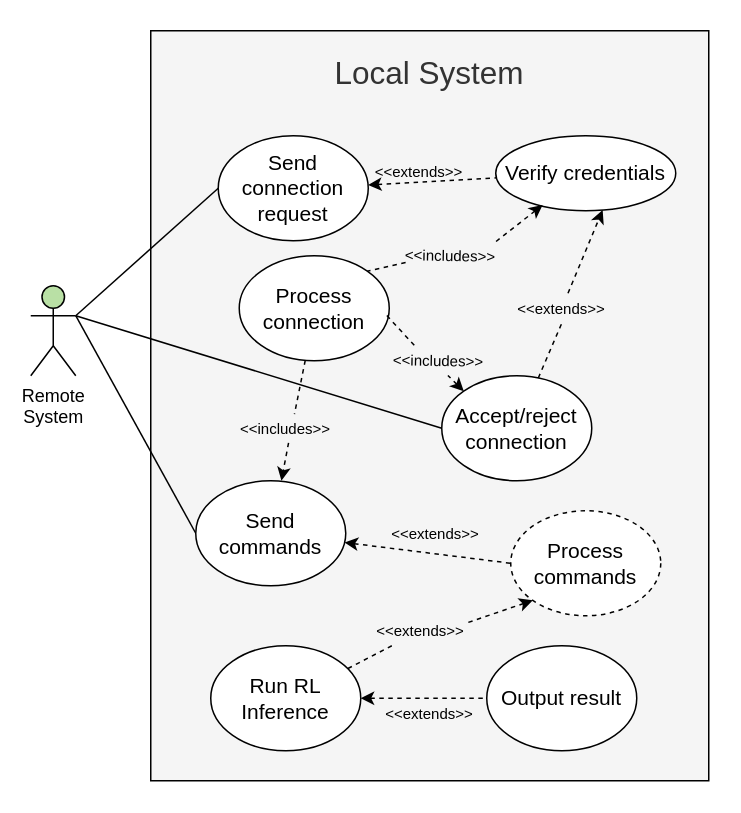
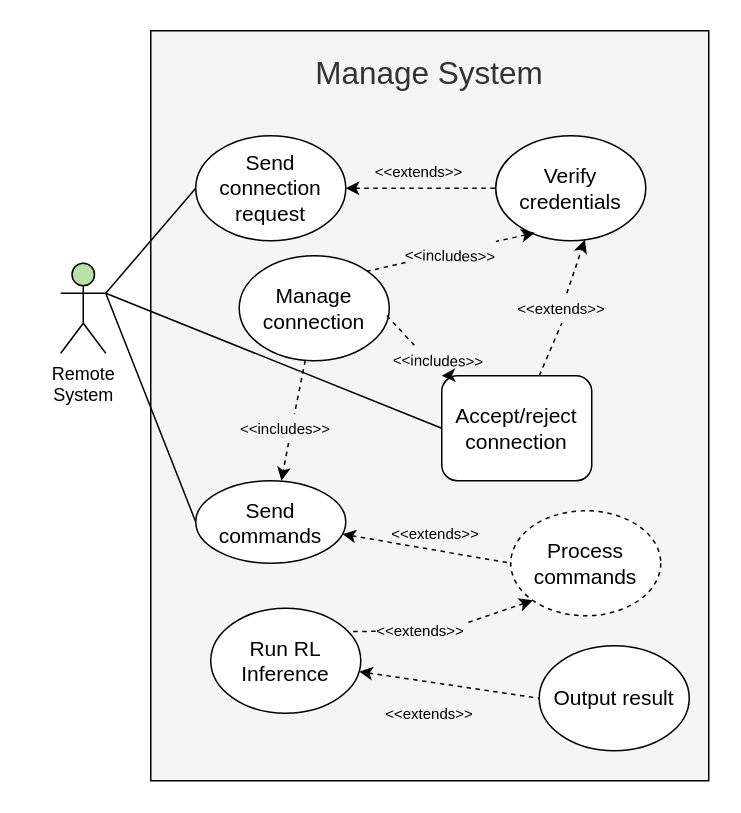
- <mxCell id="2" value="Local System" style="rounded=0;whiteSpace=wrap;html=1;fontSize=21;verticalAlign=top;spacingTop=9;fillColor=#f5f5f5;fontColor=#333333;" parent="1" vertex="1"><mxGeometry x="100" y="20" width="372" height="500" as="geometry" /></mxCell>
+ <mxCell id="2" value="Manage System" style="rounded=0;whiteSpace=wrap;html=1;fontSize=21;verticalAlign=top;spacingTop=9;fillColor=#f5f5f5;fontColor=#333333;" parent="1" vertex="1"><mxGeometry x="100" y="20" width="372" height="500" as="geometry" /></mxCell>
- <mxCell id="15" value="Verify credentials" style="ellipse;whiteSpace=wrap;html=1;fontSize=14;" parent="1" vertex="1"><mxGeometry x="330" y="90" width="120" height="50" as="geometry" /></mxCell>
+ <mxCell id="15" value="Verify credentials" style="ellipse;whiteSpace=wrap;html=1;fontSize=14;" parent="1" vertex="1"><mxGeometry x="330" y="90" width="100" height="70" as="geometry" /></mxCell>
- <mxCell id="13" value="Send connection request" style="ellipse;whiteSpace=wrap;html=1;fontSize=14;" parent="1" vertex="1"><mxGeometry x="145" y="90" width="100" height="70" as="geometry" /></mxCell>
+ <mxCell id="13" value="Send connection request" style="ellipse;whiteSpace=wrap;html=1;fontSize=14;" parent="1" vertex="1"><mxGeometry x="130" y="90" width="100" height="70" as="geometry" /></mxCell>
- <mxCell id="17" value="Process connection" style="ellipse;whiteSpace=wrap;html=1;fontSize=14;" parent="1" vertex="1"><mxGeometry x="159" y="170" width="100" height="70" as="geometry" /></mxCell>
+ <mxCell id="17" value="Manage connection" style="ellipse;whiteSpace=wrap;html=1;fontSize=14;" parent="1" vertex="1"><mxGeometry x="159" y="170" width="100" height="70" as="geometry" /></mxCell>
- <mxCell id="5" value="Remote&lt;br&gt;System" style="shape=umlActor;verticalLabelPosition=bottom;verticalAlign=top;html=1;outlineConnect=0;fillColor=#B9E0A5;" parent="1" vertex="1"><mxGeometry x="20" y="190" width="30" height="60" as="geometry" /></mxCell>
+ <mxCell id="5" value="Remote&lt;br&gt;System" style="shape=umlActor;verticalLabelPosition=bottom;verticalAlign=top;html=1;outlineConnect=0;fillColor=#B9E0A5;" parent="1" vertex="1"><mxGeometry x="40" y="175" width="30" height="60" as="geometry" /></mxCell>
- <mxCell id="29" value="Accept/reject connection" style="ellipse;whiteSpace=wrap;html=1;fontSize=14;" parent="1" vertex="1"><mxGeometry x="294" y="250" width="100" height="70" as="geometry" /></mxCell>
+ <mxCell id="29" value="Accept/reject connection" style="whiteSpace=wrap;html=1;fontSize=14;rounded=1;" parent="1" vertex="1"><mxGeometry x="294" y="250" width="100" height="70" as="geometry" /></mxCell>
- <mxCell id="7" value="Send commands" style="ellipse;whiteSpace=wrap;html=1;fontSize=14;" parent="1" vertex="1"><mxGeometry x="130" y="320" width="100" height="70" as="geometry" /></mxCell>
+ <mxCell id="7" value="Send commands" style="ellipse;whiteSpace=wrap;html=1;fontSize=14;" parent="1" vertex="1"><mxGeometry x="130" y="320" width="100" height="55" as="geometry" /></mxCell>
- <mxCell id="11" value="Run RL Inference" style="ellipse;whiteSpace=wrap;html=1;fontSize=14;" parent="1" vertex="1"><mxGeometry x="140" y="430" width="100" height="70" as="geometry" /></mxCell>
+ <mxCell id="11" value="Run RL Inference" style="ellipse;whiteSpace=wrap;html=1;fontSize=14;" parent="1" vertex="1"><mxGeometry x="140" y="405" width="100" height="70" as="geometry" /></mxCell>
- <mxCell id="35" value="Output result" style="ellipse;whiteSpace=wrap;html=1;fontSize=14;" parent="1" vertex="1"><mxGeometry x="324" y="430" width="100" height="70" as="geometry" /></mxCell>
+ <mxCell id="35" value="Output result" style="ellipse;whiteSpace=wrap;html=1;fontSize=14;" parent="1" vertex="1"><mxGeometry x="359" y="430" width="100" height="70" as="geometry" /></mxCell>
